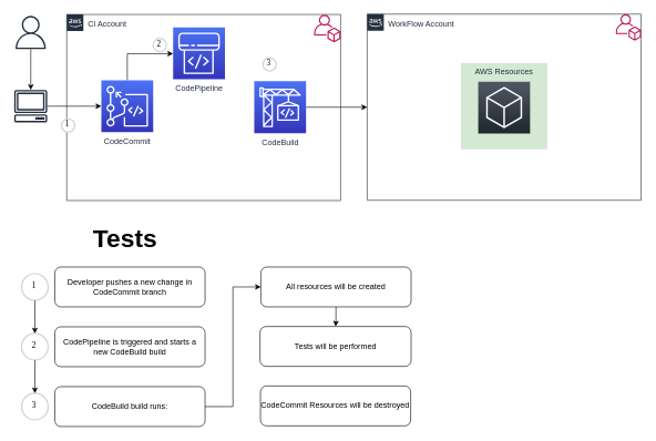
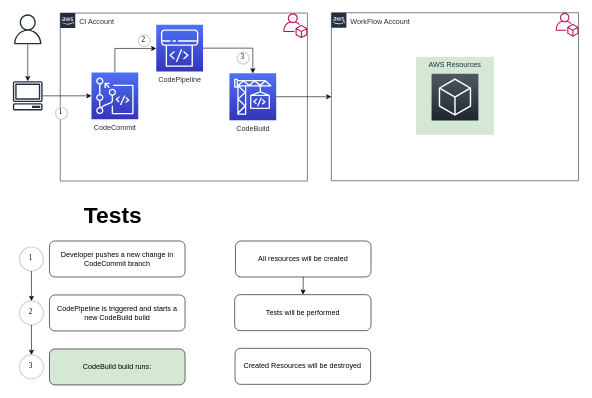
+ <mxCell id="6" value="" style="edgeStyle=orthogonalEdgeStyle;rounded=0;orthogonalLoop=1;jettySize=auto;html=1;fontSize=21;" parent="1" source="7" target="9" edge="1"><mxGeometry relative="1" as="geometry" /></mxCell>
- <mxCell id="37" style="edgeStyle=orthogonalEdgeStyle;rounded=0;orthogonalLoop=1;jettySize=auto;html=1;entryX=0;entryY=0.5;entryDx=0;entryDy=0;" edge="1" parent="1" source="31" target="22"><mxGeometry relative="1" as="geometry" /></mxCell>
- <mxCell id="25" value="CodeCommit Resources will be destroyed" style="rounded=1;whiteSpace=wrap;html=1;" vertex="1" parent="21"><mxGeometry x="-0.62" y="179" width="226.02" height="60" as="geometry" /></mxCell>
+ <mxCell id="25" value="Created Resources will be destroyed" style="rounded=1;whiteSpace=wrap;html=1;" vertex="1" parent="21"><mxGeometry x="-0.62" y="179" width="226.02" height="60" as="geometry" /></mxCell>
- <mxCell id="31" value="CodeBuild build runs:" style="rounded=1;whiteSpace=wrap;html=1;" vertex="1" parent="28"><mxGeometry x="50" y="180" width="226.02" height="60" as="geometry" /></mxCell>
+ <mxCell id="31" value="CodeBuild build runs:" style="rounded=1;whiteSpace=wrap;html=1;fillColor=#d5e8d4;" vertex="1" parent="28"><mxGeometry x="50" y="180" width="226.02" height="60" as="geometry" /></mxCell>
